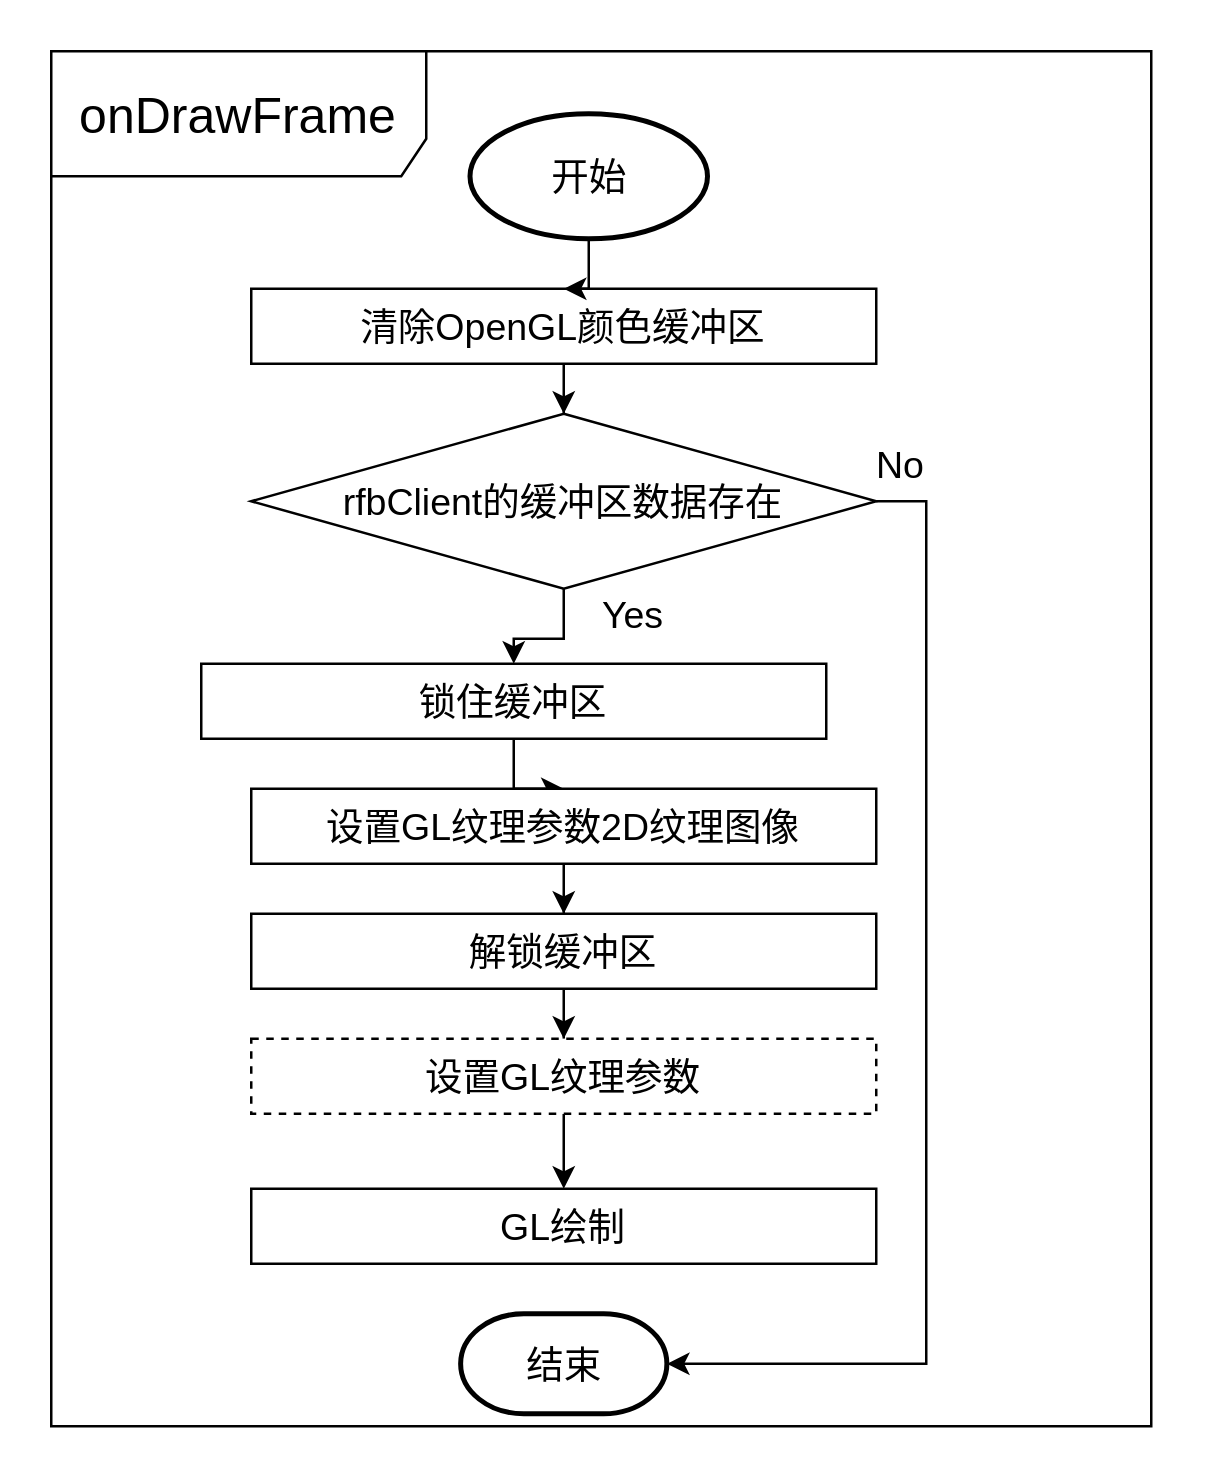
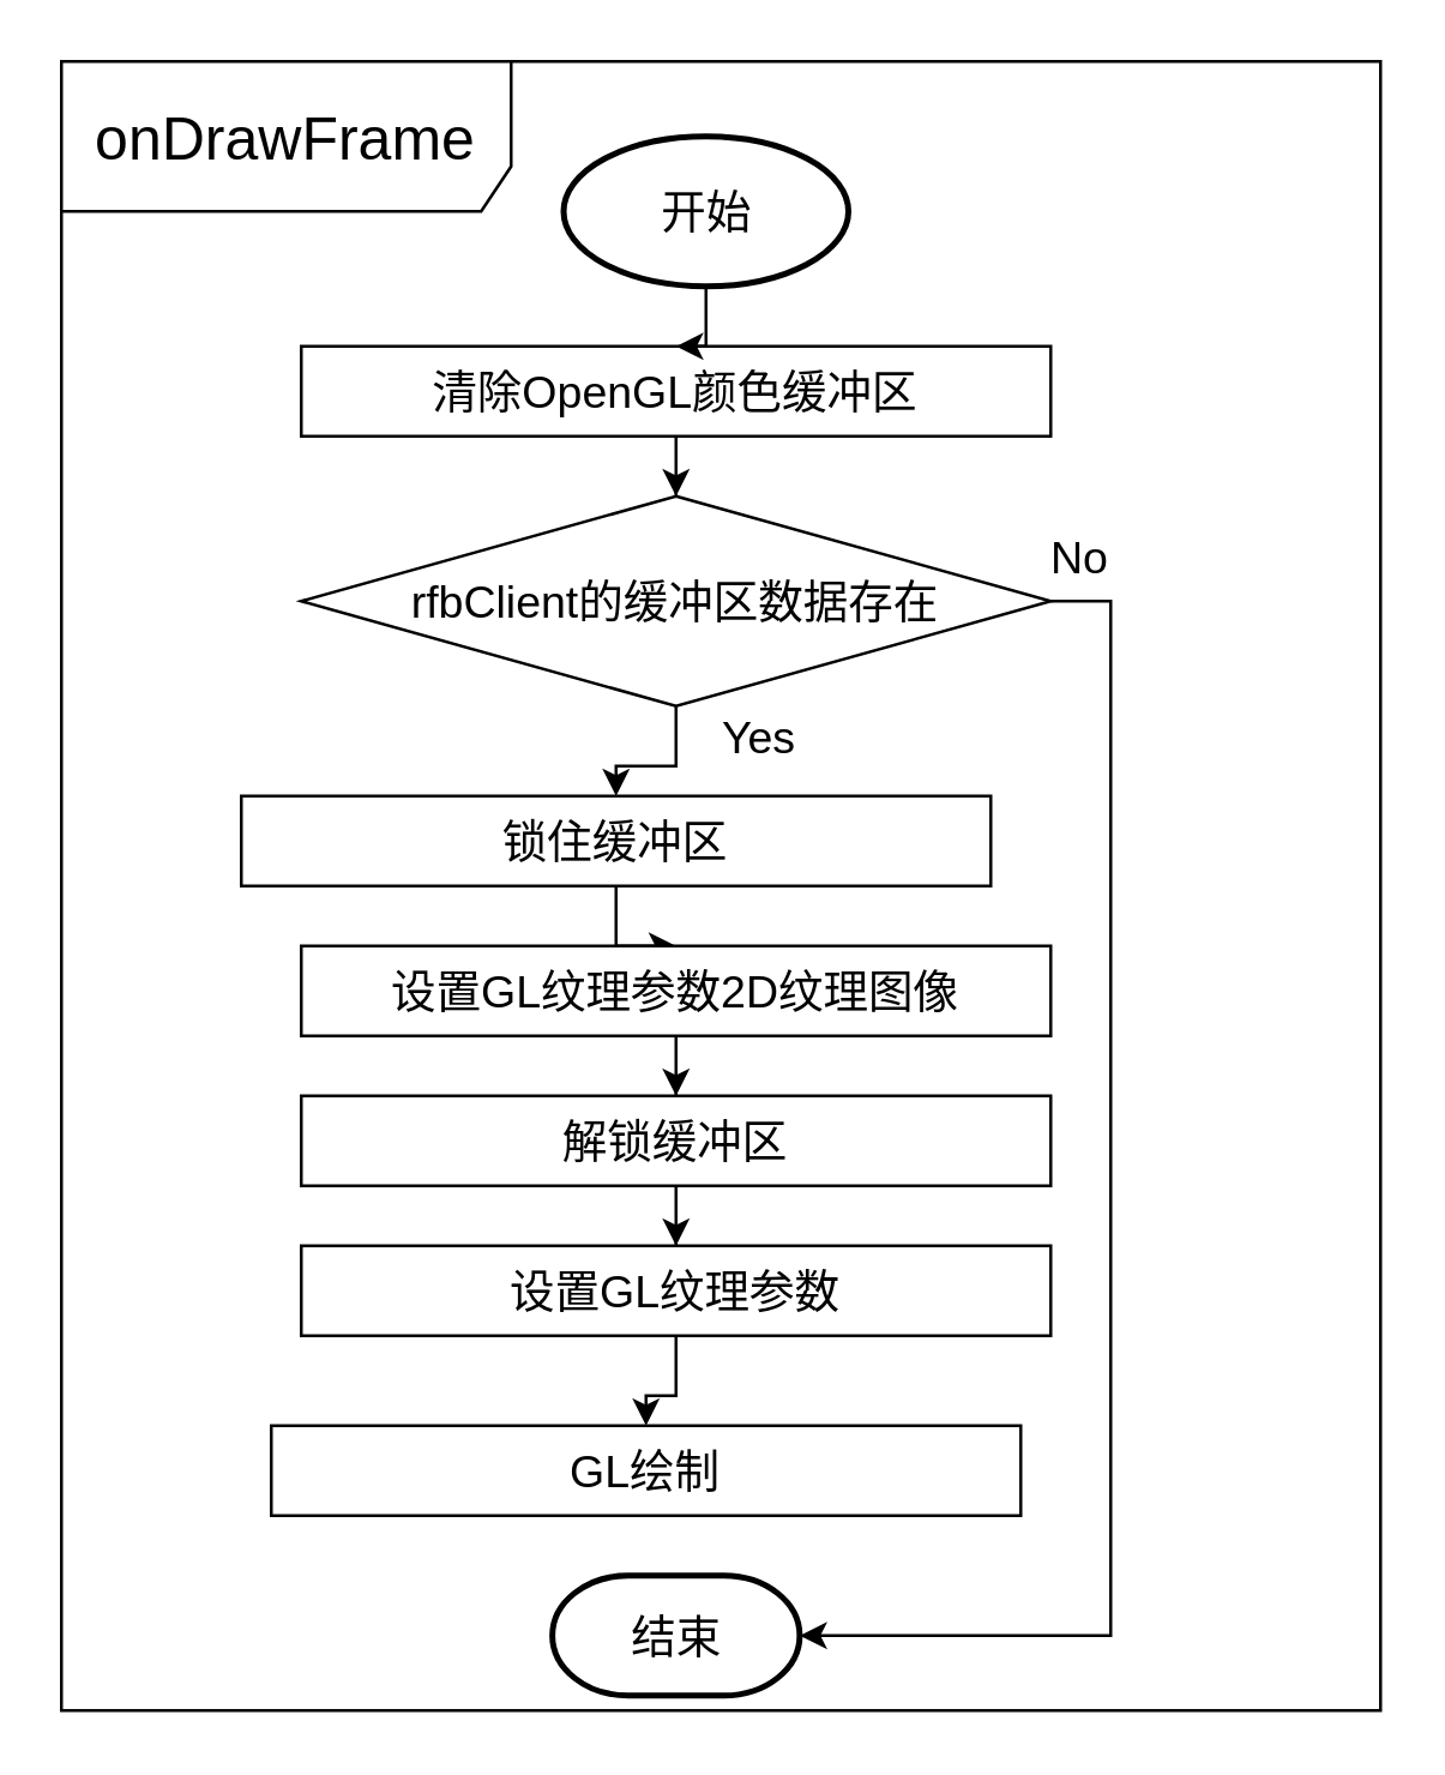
- <mxCell id="15" value="设置GL纹理参数" style="rounded=0;whiteSpace=wrap;html=1;fontSize=15;dashed=1;" vertex="1" parent="1"><mxGeometry x="100" y="415" width="250" height="30" as="geometry" /></mxCell>
+ <mxCell id="15" value="设置GL纹理参数" style="rounded=0;whiteSpace=wrap;html=1;fontSize=15;" vertex="1" parent="1"><mxGeometry x="100" y="415" width="250" height="30" as="geometry" /></mxCell>
- <mxCell id="16" value="GL绘制" style="rounded=0;whiteSpace=wrap;html=1;fontSize=15;" vertex="1" parent="1"><mxGeometry x="100" y="475" width="250" height="30" as="geometry" /></mxCell>
+ <mxCell id="16" value="GL绘制" style="rounded=0;whiteSpace=wrap;html=1;fontSize=15;" vertex="1" parent="1"><mxGeometry x="90" y="475" width="250" height="30" as="geometry" /></mxCell>
